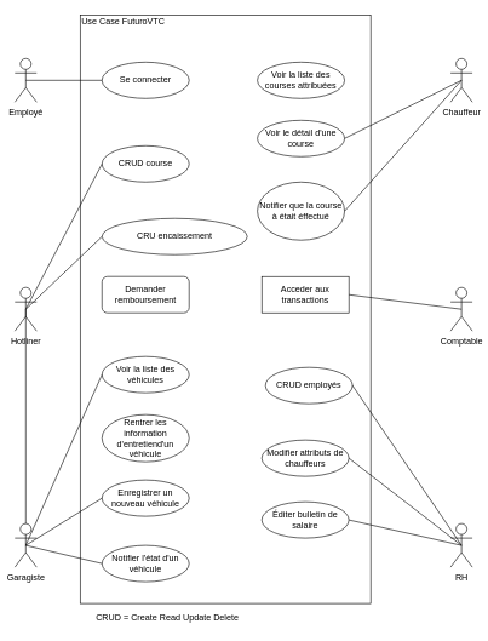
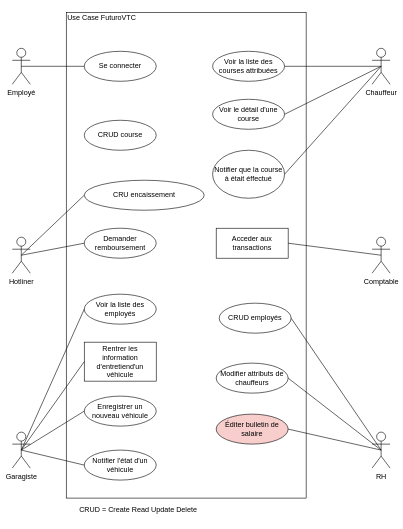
+ <mxCell id="20" value="" style="endArrow=none;html=1;entryX=0.5;entryY=0.5;entryDx=0;entryDy=0;entryPerimeter=0;exitX=1;exitY=0.5;exitDx=0;exitDy=0;" parent="1" source="17" target="6" edge="1"><mxGeometry width="50" height="50" relative="1" as="geometry"><mxPoint x="510" y="180" as="sourcePoint" /><mxPoint x="560" y="130" as="targetPoint" /></mxGeometry></mxCell>
- <mxCell id="14" value="" style="endArrow=none;html=1;exitX=0.5;exitY=0.5;exitDx=0;exitDy=0;exitPerimeter=0;entryX=0;entryY=0.5;entryDx=0;entryDy=0;" parent="1" source="4" target="11" edge="1"><mxGeometry width="50" height="50" relative="1" as="geometry"><mxPoint x="60" y="300" as="sourcePoint" /><mxPoint x="110" y="250" as="targetPoint" /></mxGeometry></mxCell>
- <mxCell id="13" value="Demander remboursement" style="whiteSpace=wrap;html=1;rounded=1;" parent="1" vertex="1"><mxGeometry x="140" y="380" width="120" height="50" as="geometry" /></mxCell>
+ <mxCell id="13" value="Demander remboursement" style="ellipse;whiteSpace=wrap;html=1;" parent="1" vertex="1"><mxGeometry x="140" y="380" width="120" height="50" as="geometry" /></mxCell>
- <mxCell id="23" value="Voir la liste des véhicules" style="ellipse;whiteSpace=wrap;html=1;" parent="1" vertex="1"><mxGeometry x="140" y="490" width="120" height="50" as="geometry" /></mxCell>
+ <mxCell id="23" value="Voir la liste des employés" style="ellipse;whiteSpace=wrap;html=1;" parent="1" vertex="1"><mxGeometry x="140" y="490" width="120" height="50" as="geometry" /></mxCell>
- <mxCell id="16" value="" style="endArrow=none;html=1;exitX=0.5;exitY=0.5;exitDx=0;exitDy=0;exitPerimeter=0;" parent="1" source="4" target="5" edge="1"><mxGeometry width="50" height="50" relative="1" as="geometry"><mxPoint x="40" y="540" as="sourcePoint" /><mxPoint x="90" y="490" as="targetPoint" /></mxGeometry></mxCell>
+ <mxCell id="16" value="" style="endArrow=none;html=1;entryX=0;entryY=0.5;entryDx=0;entryDy=0;exitX=0.5;exitY=0.5;exitDx=0;exitDy=0;exitPerimeter=0;" parent="1" source="4" target="13" edge="1"><mxGeometry width="50" height="50" relative="1" as="geometry"><mxPoint x="40" y="540" as="sourcePoint" /><mxPoint x="90" y="490" as="targetPoint" /></mxGeometry></mxCell>
- <mxCell id="24" value="&lt;div&gt;Rentrer les information d'entretiend'un véhicule&lt;/div&gt;" style="ellipse;whiteSpace=wrap;html=1;" parent="1" vertex="1"><mxGeometry x="140" y="570" width="120" height="65" as="geometry" /></mxCell>
+ <mxCell id="24" value="&lt;div&gt;Rentrer les information d'entretiend'un véhicule&lt;/div&gt;" style="whiteSpace=wrap;html=1;rounded=0;" parent="1" vertex="1"><mxGeometry x="140" y="570" width="120" height="65" as="geometry" /></mxCell>
+ <mxCell id="29" value="" style="endArrow=none;html=1;entryX=0;entryY=0.5;entryDx=0;entryDy=0;exitX=0.5;exitY=0.5;exitDx=0;exitDy=0;exitPerimeter=0;" parent="1" source="5" target="24" edge="1"><mxGeometry width="50" height="50" relative="1" as="geometry"><mxPoint x="60" y="820" as="sourcePoint" /><mxPoint x="110" y="770" as="targetPoint" /></mxGeometry></mxCell>
- <mxCell id="35" value="Éditer bulletin de salaire" style="ellipse;whiteSpace=wrap;html=1;" parent="1" vertex="1"><mxGeometry x="360" y="690" width="120" height="50" as="geometry" /></mxCell>
+ <mxCell id="35" value="Éditer bulletin de salaire" style="ellipse;whiteSpace=wrap;html=1;fillColor=#f8cecc;" parent="1" vertex="1"><mxGeometry x="360" y="690" width="120" height="50" as="geometry" /></mxCell>
